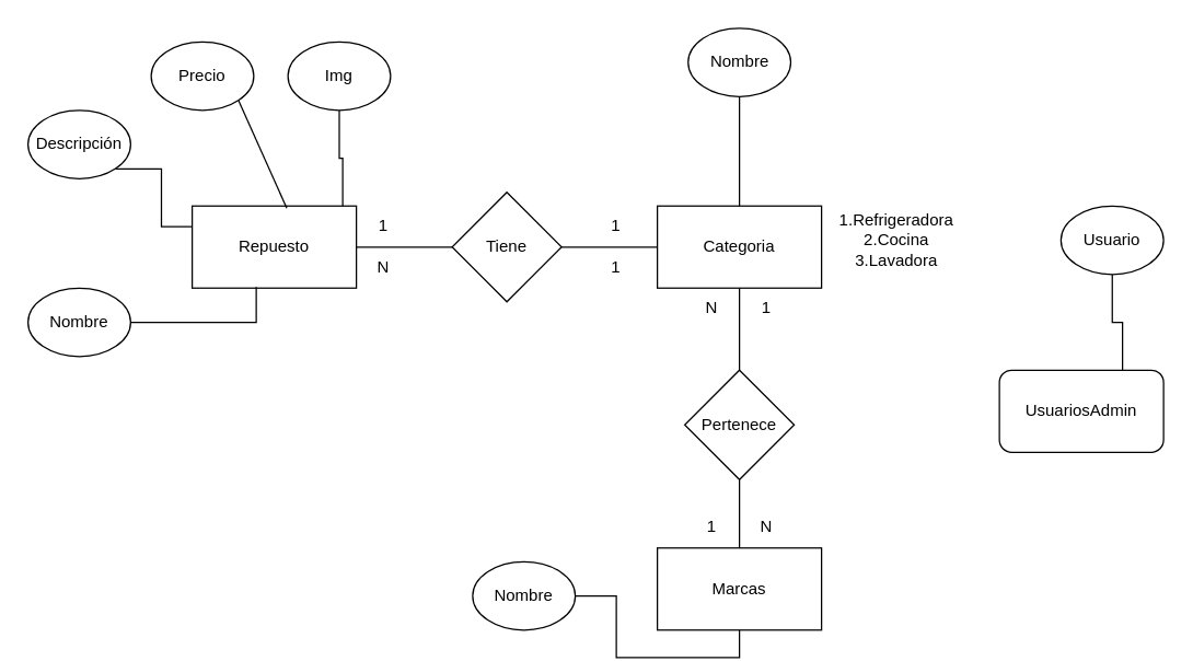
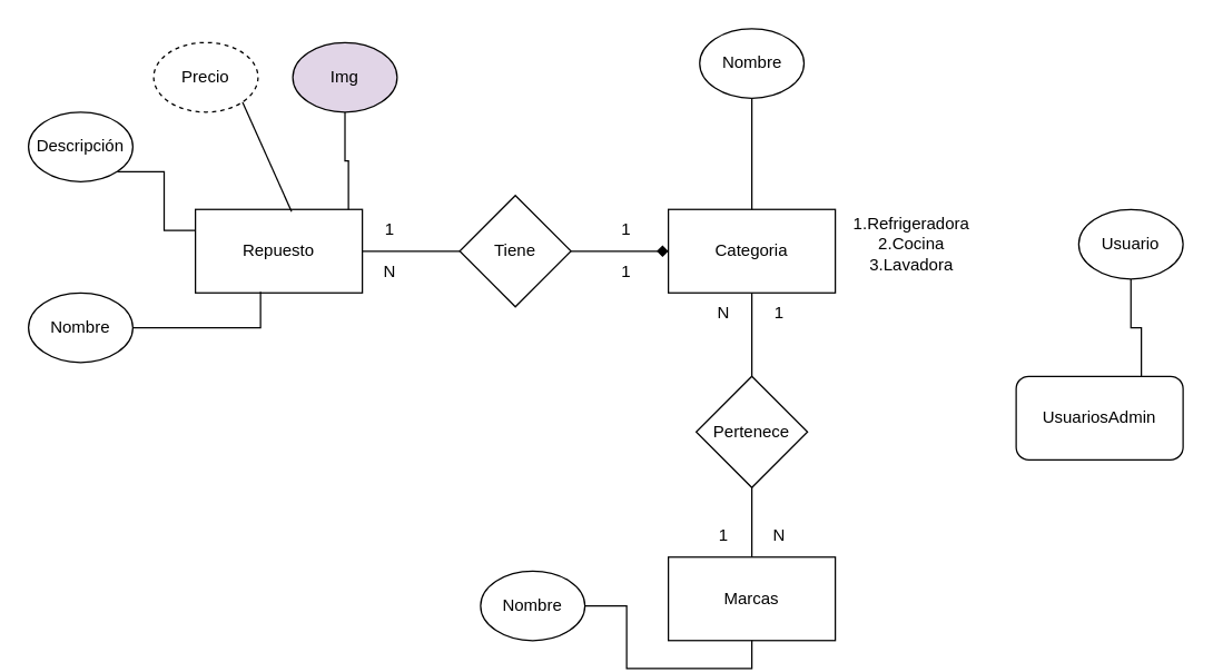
- <mxCell id="9" value="Precio" style="ellipse;whiteSpace=wrap;html=1;" vertex="1" parent="1"><mxGeometry x="110" y="30" width="75" height="50" as="geometry" /></mxCell>
+ <mxCell id="9" value="Precio" style="ellipse;whiteSpace=wrap;html=1;dashed=1;" vertex="1" parent="1"><mxGeometry x="110" y="30" width="75" height="50" as="geometry" /></mxCell>
- <mxCell id="34" value="Img" style="ellipse;whiteSpace=wrap;html=1;" vertex="1" parent="1"><mxGeometry x="210" y="30" width="75" height="50" as="geometry" /></mxCell>
+ <mxCell id="34" value="Img" style="ellipse;whiteSpace=wrap;html=1;fillColor=#e1d5e7;" vertex="1" parent="1"><mxGeometry x="210" y="30" width="75" height="50" as="geometry" /></mxCell>
- <mxCell id="17" style="edgeStyle=orthogonalEdgeStyle;rounded=0;orthogonalLoop=1;jettySize=auto;html=1;endArrow=none;startFill=0;" edge="1" parent="1" source="18" target="3"><mxGeometry relative="1" as="geometry" /></mxCell>
+ <mxCell id="17" style="edgeStyle=orthogonalEdgeStyle;rounded=0;orthogonalLoop=1;jettySize=auto;html=1;endArrow=diamond;startFill=0;" edge="1" parent="1" source="18" target="3"><mxGeometry relative="1" as="geometry" /></mxCell>
